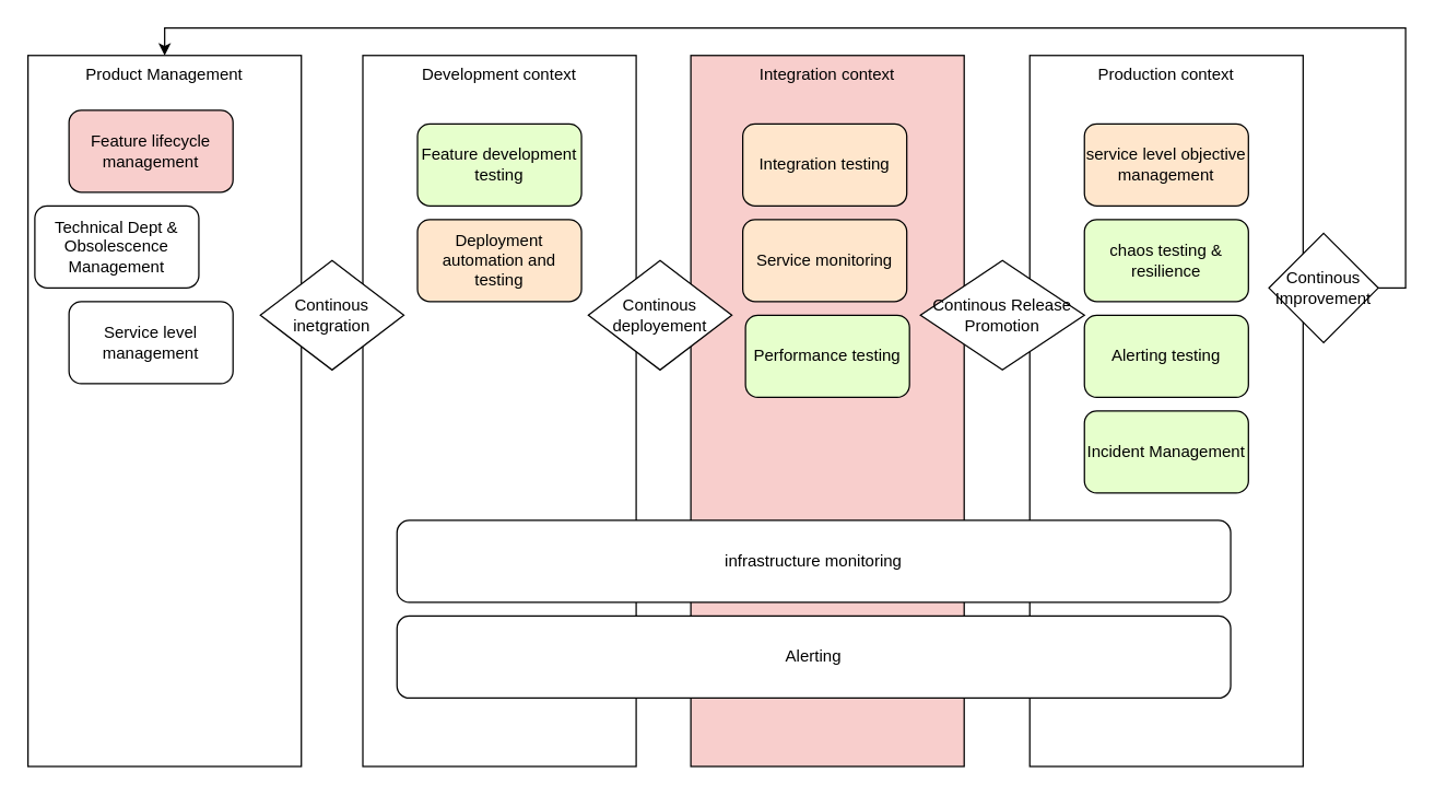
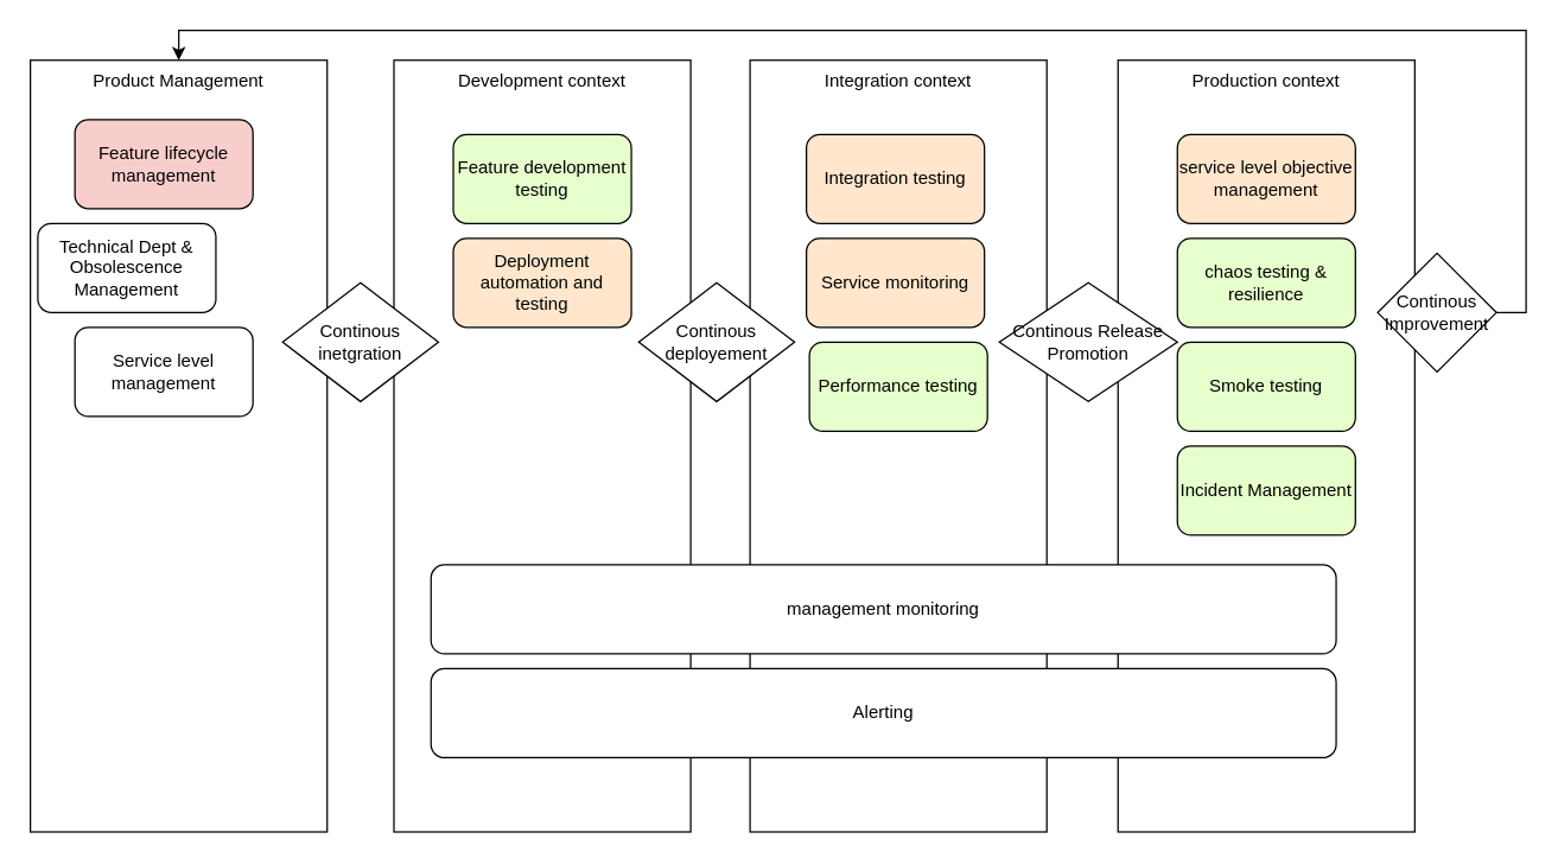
- <mxCell id="19" value="Alerting testing" style="rounded=1;whiteSpace=wrap;html=1;fillColor=#E6FFCC;" vertex="1" parent="1"><mxGeometry x="793" y="230" width="120" height="60" as="geometry" /></mxCell>
+ <mxCell id="19" value="Smoke testing" style="rounded=1;whiteSpace=wrap;html=1;fillColor=#E6FFCC;" vertex="1" parent="1"><mxGeometry x="793" y="230" width="120" height="60" as="geometry" /></mxCell>
- <mxCell id="4" value="Integration context" style="rounded=0;whiteSpace=wrap;html=1;verticalAlign=top;fillColor=#f8cecc;" vertex="1" parent="1"><mxGeometry x="505" y="40" width="200" height="520" as="geometry" /></mxCell>
+ <mxCell id="4" value="Integration context" style="rounded=0;whiteSpace=wrap;html=1;verticalAlign=top;" vertex="1" parent="1"><mxGeometry x="505" y="40" width="200" height="520" as="geometry" /></mxCell>
- <mxCell id="8" value="infrastructure monitoring" style="rounded=1;whiteSpace=wrap;html=1;" vertex="1" parent="1"><mxGeometry x="290" y="380" width="610" height="60" as="geometry" /></mxCell>
+ <mxCell id="8" value="management monitoring" style="rounded=1;whiteSpace=wrap;html=1;" vertex="1" parent="1"><mxGeometry x="290" y="380" width="610" height="60" as="geometry" /></mxCell>
